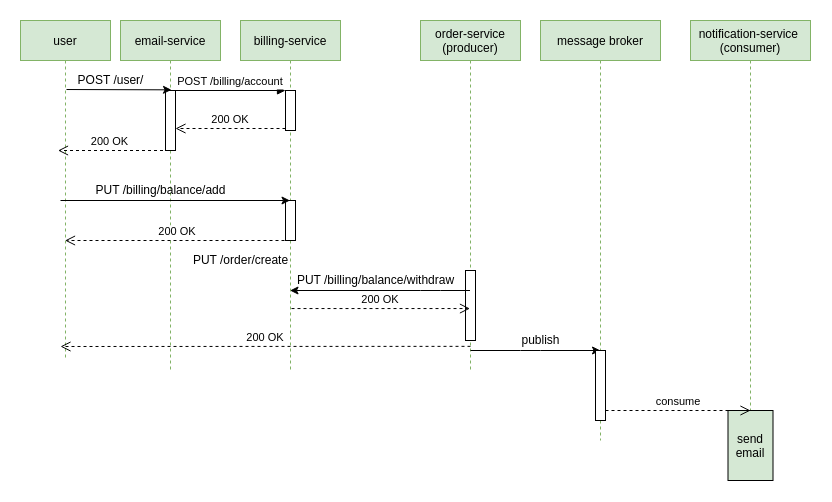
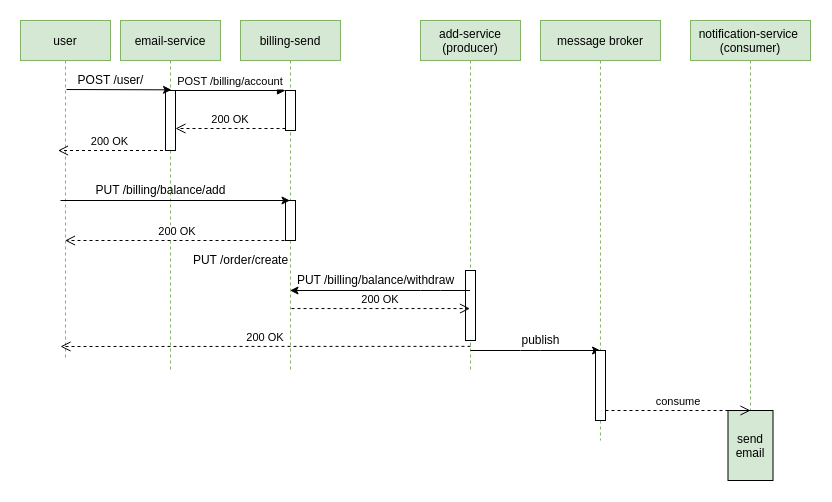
- <mxCell id="11" value="order-service &#10;(producer)" style="shape=umlLifeline;perimeter=lifelinePerimeter;container=1;collapsible=0;recursiveResize=0;rounded=0;shadow=0;strokeWidth=1;fillColor=#d5e8d4;strokeColor=#82b366;" vertex="1" parent="1"><mxGeometry x="420" y="20" width="100" height="350" as="geometry" /></mxCell>
+ <mxCell id="11" value="add-service &#10;(producer)" style="shape=umlLifeline;perimeter=lifelinePerimeter;container=1;collapsible=0;recursiveResize=0;rounded=0;shadow=0;strokeWidth=1;fillColor=#d5e8d4;strokeColor=#82b366;" vertex="1" parent="1"><mxGeometry x="420" y="20" width="100" height="350" as="geometry" /></mxCell>
- <mxCell id="4" value="billing-service" style="shape=umlLifeline;perimeter=lifelinePerimeter;container=1;collapsible=0;recursiveResize=0;rounded=0;shadow=0;strokeWidth=1;fillColor=#d5e8d4;strokeColor=#82b366;" parent="1" vertex="1"><mxGeometry x="240" y="20" width="100" height="350" as="geometry" /></mxCell>
+ <mxCell id="4" value="billing-send" style="shape=umlLifeline;perimeter=lifelinePerimeter;container=1;collapsible=0;recursiveResize=0;rounded=0;shadow=0;strokeWidth=1;fillColor=#d5e8d4;strokeColor=#82b366;" parent="1" vertex="1"><mxGeometry x="240" y="20" width="100" height="350" as="geometry" /></mxCell>
